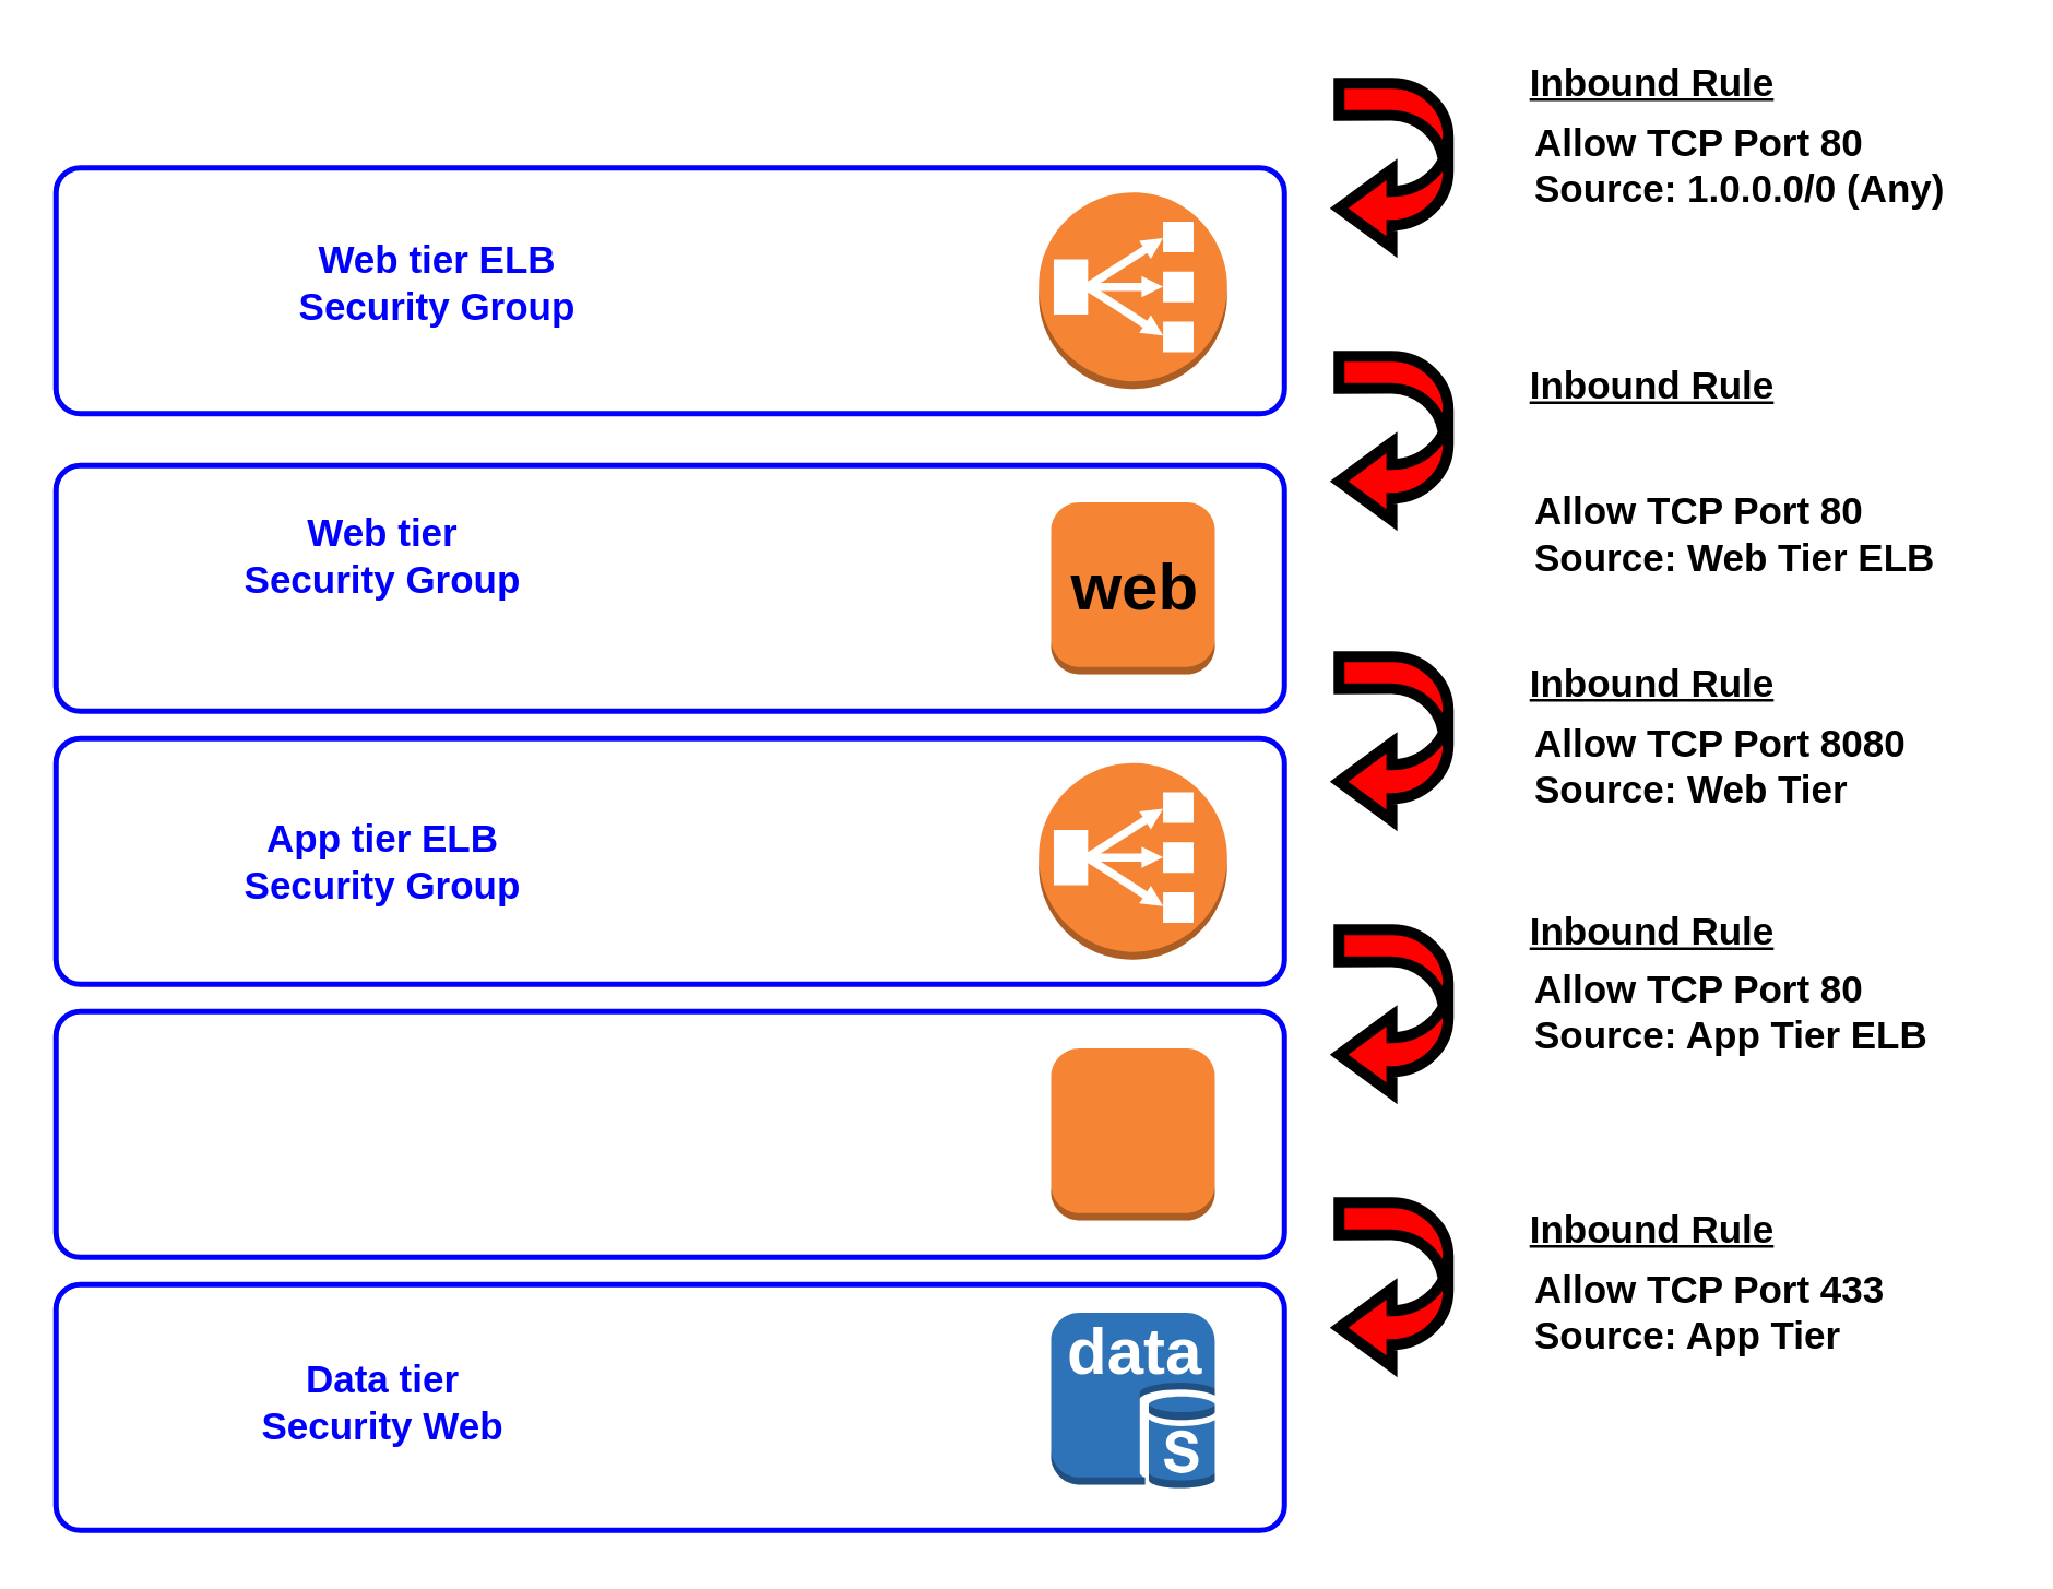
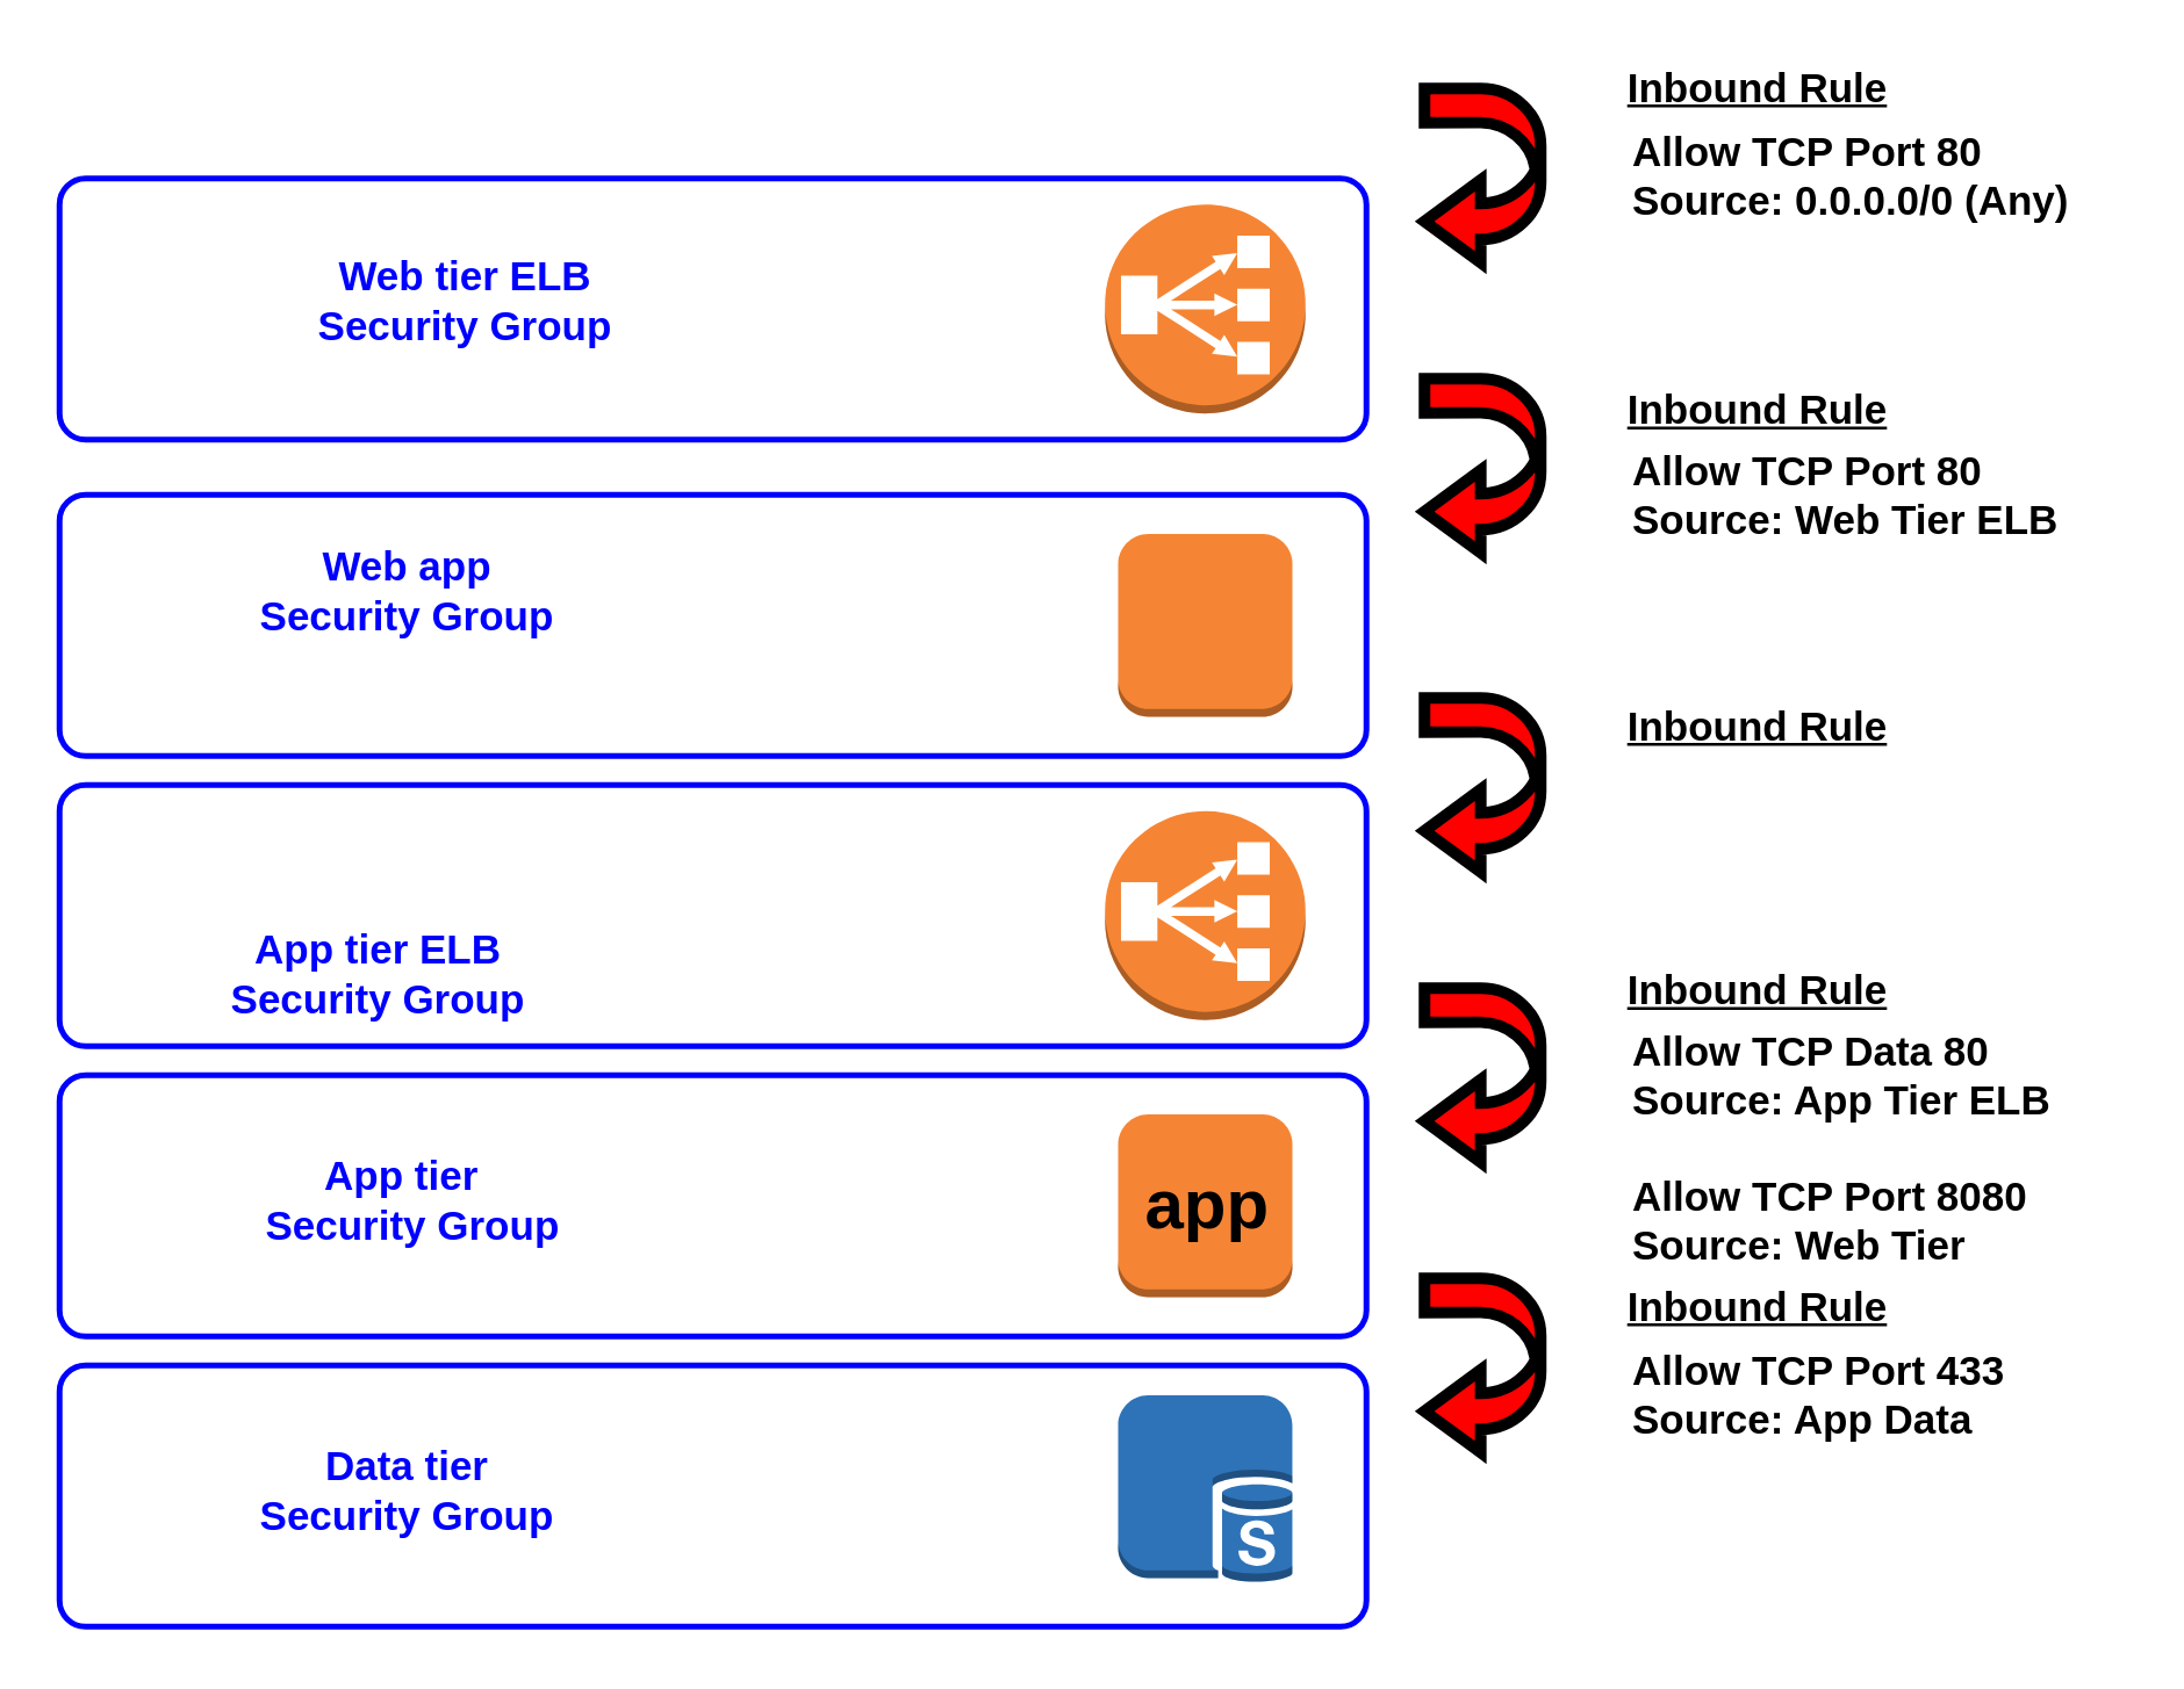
- <mxCell id="28" value="&lt;b style=&quot;font-size: 14px&quot;&gt;&lt;font style=&quot;font-size: 14px&quot;&gt;Allow TCP Port 80&lt;br&gt;&lt;/font&gt;&lt;/b&gt;&lt;div style=&quot;font-size: 14px&quot;&gt;&lt;b&gt;&lt;font style=&quot;font-size: 14px&quot;&gt;Source: 1.0.0.0/0 (Any)&lt;/font&gt;&lt;/b&gt;&lt;/div&gt;" style="text;html=1;strokeColor=none;fillColor=none;align=left;verticalAlign=middle;whiteSpace=wrap;rounded=0;glass=0;sketch=0;" parent="1" vertex="1"><mxGeometry x="560" y="50" width="170" height="20" as="geometry" /></mxCell>
+ <mxCell id="28" value="&lt;b style=&quot;font-size: 14px&quot;&gt;&lt;font style=&quot;font-size: 14px&quot;&gt;Allow TCP Port 80&lt;br&gt;&lt;/font&gt;&lt;/b&gt;&lt;div style=&quot;font-size: 14px&quot;&gt;&lt;b&gt;&lt;font style=&quot;font-size: 14px&quot;&gt;Source: 0.0.0.0/0 (Any)&lt;/font&gt;&lt;/b&gt;&lt;/div&gt;" style="text;html=1;strokeColor=none;fillColor=none;align=left;verticalAlign=middle;whiteSpace=wrap;rounded=0;glass=0;sketch=0;" parent="1" vertex="1"><mxGeometry x="560" y="50" width="170" height="20" as="geometry" /></mxCell>
- <mxCell id="33" value="&lt;b style=&quot;font-size: 14px&quot;&gt;&lt;font style=&quot;font-size: 14px&quot;&gt;Allow TCP Port 80&lt;br&gt;&lt;/font&gt;&lt;/b&gt;&lt;div style=&quot;font-size: 14px&quot;&gt;&lt;b&gt;&lt;font style=&quot;font-size: 14px&quot;&gt;Source: Web Tier ELB&lt;/font&gt;&lt;/b&gt;&lt;/div&gt;" style="text;html=1;strokeColor=none;fillColor=none;align=left;verticalAlign=middle;whiteSpace=wrap;rounded=0;glass=0;sketch=0;" parent="1" vertex="1"><mxGeometry x="560" y="185" width="170" height="20" as="geometry" /></mxCell>
+ <mxCell id="33" value="&lt;b style=&quot;font-size: 14px&quot;&gt;&lt;font style=&quot;font-size: 14px&quot;&gt;Allow TCP Port 80&lt;br&gt;&lt;/font&gt;&lt;/b&gt;&lt;div style=&quot;font-size: 14px&quot;&gt;&lt;b&gt;&lt;font style=&quot;font-size: 14px&quot;&gt;Source: Web Tier ELB&lt;/font&gt;&lt;/b&gt;&lt;/div&gt;" style="text;html=1;strokeColor=none;fillColor=none;align=left;verticalAlign=middle;whiteSpace=wrap;rounded=0;glass=0;sketch=0;" parent="1" vertex="1"><mxGeometry x="560" y="160" width="170" height="20" as="geometry" /></mxCell>
- <mxCell id="22" value="&lt;b&gt;&lt;font color=&quot;#0000ff&quot; style=&quot;font-size: 14px&quot;&gt;Web tier &lt;br&gt;Security Group&lt;/font&gt;&lt;/b&gt;" style="text;html=1;strokeColor=none;fillColor=none;align=center;verticalAlign=middle;whiteSpace=wrap;rounded=0;glass=0;sketch=0;" parent="1" vertex="1"><mxGeometry x="70" y="190" width="140" height="25" as="geometry" /></mxCell>
+ <mxCell id="22" value="&lt;b&gt;&lt;font color=&quot;#0000ff&quot; style=&quot;font-size: 14px&quot;&gt;Web app &lt;br&gt;Security Group&lt;/font&gt;&lt;/b&gt;" style="text;html=1;strokeColor=none;fillColor=none;align=center;verticalAlign=middle;whiteSpace=wrap;rounded=0;glass=0;sketch=0;" parent="1" vertex="1"><mxGeometry x="70" y="190" width="140" height="25" as="geometry" /></mxCell>
- <mxCell id="12" value="web" style="text;strokeColor=none;fillColor=none;html=1;fontSize=24;fontStyle=1;verticalAlign=middle;align=center;rounded=1;glass=0;sketch=0;" parent="1" vertex="1"><mxGeometry x="384.5" y="200" width="60" height="30" as="geometry" /></mxCell>
- <mxCell id="34" value="&lt;b style=&quot;font-size: 14px&quot;&gt;&lt;font style=&quot;font-size: 14px&quot;&gt;Allow TCP Port 8080&lt;br&gt;&lt;/font&gt;&lt;/b&gt;&lt;div style=&quot;font-size: 14px&quot;&gt;&lt;b&gt;&lt;font style=&quot;font-size: 14px&quot;&gt;Source: Web Tier&lt;/font&gt;&lt;/b&gt;&lt;/div&gt;" style="text;html=1;strokeColor=none;fillColor=none;align=left;verticalAlign=middle;whiteSpace=wrap;rounded=0;glass=0;sketch=0;" parent="1" vertex="1"><mxGeometry x="560" y="270" width="170" height="20" as="geometry" /></mxCell>
+ <mxCell id="34" value="&lt;b style=&quot;font-size: 14px&quot;&gt;&lt;font style=&quot;font-size: 14px&quot;&gt;Allow TCP Port 8080&lt;br&gt;&lt;/font&gt;&lt;/b&gt;&lt;div style=&quot;font-size: 14px&quot;&gt;&lt;b&gt;&lt;font style=&quot;font-size: 14px&quot;&gt;Source: Web Tier&lt;/font&gt;&lt;/b&gt;&lt;/div&gt;" style="text;html=1;strokeColor=none;fillColor=none;align=left;verticalAlign=middle;whiteSpace=wrap;rounded=0;glass=0;sketch=0;" parent="1" vertex="1"><mxGeometry x="560" y="410" width="170" height="20" as="geometry" /></mxCell>
- <mxCell id="23" value="&lt;b&gt;&lt;font color=&quot;#0000ff&quot; style=&quot;font-size: 14px&quot;&gt;App tier ELB Security Group&lt;/font&gt;&lt;/b&gt;" style="text;html=1;strokeColor=none;fillColor=none;align=center;verticalAlign=middle;whiteSpace=wrap;rounded=0;glass=0;sketch=0;" parent="1" vertex="1"><mxGeometry x="70" y="302.5" width="140" height="25" as="geometry" /></mxCell>
+ <mxCell id="23" value="&lt;b&gt;&lt;font color=&quot;#0000ff&quot; style=&quot;font-size: 14px&quot;&gt;App tier ELB Security Group&lt;/font&gt;&lt;/b&gt;" style="text;html=1;strokeColor=none;fillColor=none;align=center;verticalAlign=middle;whiteSpace=wrap;rounded=0;glass=0;sketch=0;" parent="1" vertex="1"><mxGeometry x="60" y="322.5" width="140" height="25" as="geometry" /></mxCell>
- <mxCell id="35" value="&lt;b style=&quot;font-size: 14px&quot;&gt;&lt;font style=&quot;font-size: 14px&quot;&gt;Allow TCP Port 80&lt;br&gt;&lt;/font&gt;&lt;/b&gt;&lt;div style=&quot;font-size: 14px&quot;&gt;&lt;b&gt;&lt;font style=&quot;font-size: 14px&quot;&gt;Source: App Tier ELB&lt;/font&gt;&lt;/b&gt;&lt;/div&gt;" style="text;html=1;strokeColor=none;fillColor=none;align=left;verticalAlign=middle;whiteSpace=wrap;rounded=0;glass=0;sketch=0;" parent="1" vertex="1"><mxGeometry x="560" y="360" width="170" height="20" as="geometry" /></mxCell>
+ <mxCell id="35" value="&lt;b style=&quot;font-size: 14px&quot;&gt;&lt;font style=&quot;font-size: 14px&quot;&gt;Allow TCP Data 80&lt;br&gt;&lt;/font&gt;&lt;/b&gt;&lt;div style=&quot;font-size: 14px&quot;&gt;&lt;b&gt;&lt;font style=&quot;font-size: 14px&quot;&gt;Source: App Tier ELB&lt;/font&gt;&lt;/b&gt;&lt;/div&gt;" style="text;html=1;strokeColor=none;fillColor=none;align=left;verticalAlign=middle;whiteSpace=wrap;rounded=0;glass=0;sketch=0;" parent="1" vertex="1"><mxGeometry x="560" y="360" width="170" height="20" as="geometry" /></mxCell>
+ <mxCell id="24" value="&lt;b&gt;&lt;font color=&quot;#0000ff&quot; style=&quot;font-size: 14px&quot;&gt;App tier&amp;nbsp;&lt;br&gt;&amp;nbsp;Security Group&lt;/font&gt;&lt;/b&gt;" style="text;html=1;strokeColor=none;fillColor=none;align=center;verticalAlign=middle;whiteSpace=wrap;rounded=0;glass=0;sketch=0;" parent="1" vertex="1"><mxGeometry x="70" y="400" width="140" height="25" as="geometry" /></mxCell>
+ <mxCell id="13" value="app" style="text;strokeColor=none;fillColor=none;html=1;fontSize=24;fontStyle=1;verticalAlign=middle;align=center;rounded=1;glass=0;sketch=0;" parent="1" vertex="1"><mxGeometry x="384.5" y="400" width="60" height="30" as="geometry" /></mxCell>
- <mxCell id="36" value="&lt;b style=&quot;font-size: 14px&quot;&gt;&lt;font style=&quot;font-size: 14px&quot;&gt;Allow TCP Port 433&lt;br&gt;&lt;/font&gt;&lt;/b&gt;&lt;div style=&quot;font-size: 14px&quot;&gt;&lt;b&gt;&lt;font style=&quot;font-size: 14px&quot;&gt;Source: App Tier&lt;/font&gt;&lt;/b&gt;&lt;/div&gt;" style="text;html=1;strokeColor=none;fillColor=none;align=left;verticalAlign=middle;whiteSpace=wrap;rounded=0;glass=0;sketch=0;" parent="1" vertex="1"><mxGeometry x="560" y="470" width="170" height="20" as="geometry" /></mxCell>
+ <mxCell id="36" value="&lt;b style=&quot;font-size: 14px&quot;&gt;&lt;font style=&quot;font-size: 14px&quot;&gt;Allow TCP Port 433&lt;br&gt;&lt;/font&gt;&lt;/b&gt;&lt;div style=&quot;font-size: 14px&quot;&gt;&lt;b&gt;&lt;font style=&quot;font-size: 14px&quot;&gt;Source: App Data&lt;/font&gt;&lt;/b&gt;&lt;/div&gt;" style="text;html=1;strokeColor=none;fillColor=none;align=left;verticalAlign=middle;whiteSpace=wrap;rounded=0;glass=0;sketch=0;" parent="1" vertex="1"><mxGeometry x="560" y="470" width="170" height="20" as="geometry" /></mxCell>
- <mxCell id="14" value="&lt;font color=&quot;#ffffff&quot;&gt;data&lt;/font&gt;" style="text;strokeColor=none;fillColor=none;html=1;fontSize=24;fontStyle=1;verticalAlign=middle;align=center;rounded=1;glass=0;sketch=0;" parent="1" vertex="1"><mxGeometry x="384.5" y="480.25" width="60" height="30" as="geometry" /></mxCell>
- <mxCell id="25" value="&lt;b&gt;&lt;font color=&quot;#0000ff&quot; style=&quot;font-size: 14px&quot;&gt;Data tier &lt;br&gt;Security Web&lt;/font&gt;&lt;/b&gt;" style="text;html=1;strokeColor=none;fillColor=none;align=center;verticalAlign=middle;whiteSpace=wrap;rounded=0;glass=0;sketch=0;" parent="1" vertex="1"><mxGeometry x="70" y="500" width="140" height="25" as="geometry" /></mxCell>
+ <mxCell id="25" value="&lt;b&gt;&lt;font color=&quot;#0000ff&quot; style=&quot;font-size: 14px&quot;&gt;Data tier &lt;br&gt;Security Group&lt;/font&gt;&lt;/b&gt;" style="text;html=1;strokeColor=none;fillColor=none;align=center;verticalAlign=middle;whiteSpace=wrap;rounded=0;glass=0;sketch=0;" parent="1" vertex="1"><mxGeometry x="70" y="500" width="140" height="25" as="geometry" /></mxCell>
